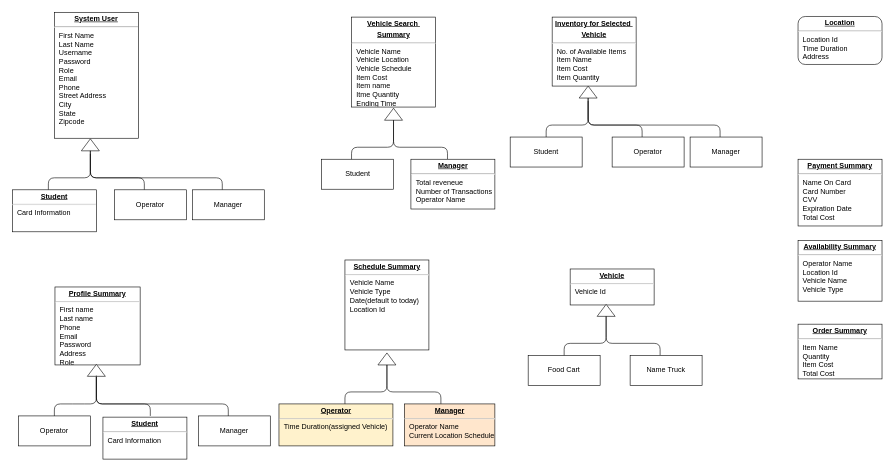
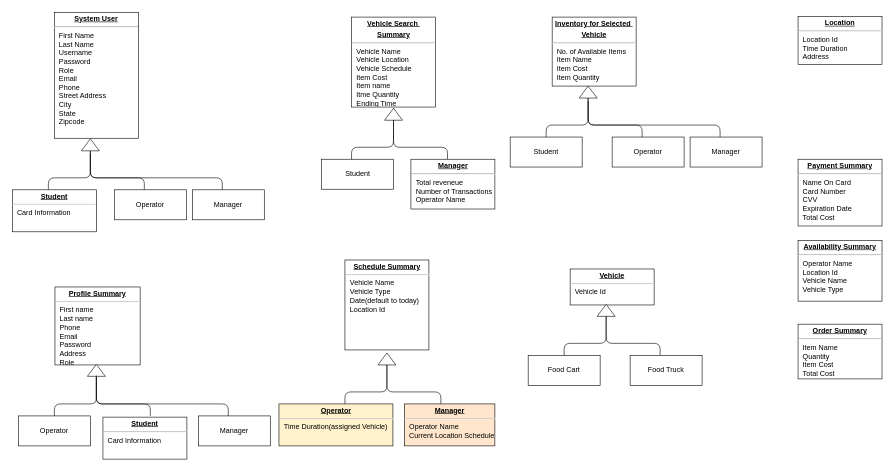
- <mxCell id="3" value="&lt;p style=&quot;margin: 0px ; margin-top: 4px ; text-align: center ; text-decoration: underline&quot;&gt;&lt;b&gt;Location&lt;/b&gt;&lt;/p&gt;&lt;hr&gt;&lt;p style=&quot;margin: 0px ; margin-left: 8px&quot;&gt;Location Id&lt;/p&gt;&lt;p style=&quot;margin: 0px ; margin-left: 8px&quot;&gt;Time Duration&lt;/p&gt;&lt;p style=&quot;margin: 0px ; margin-left: 8px&quot;&gt;Address&lt;/p&gt;" style="verticalAlign=top;align=left;overflow=fill;fontSize=12;fontFamily=Helvetica;html=1;shadow=0;comic=0;labelBackgroundColor=none;strokeWidth=1;rounded=1;" parent="1" vertex="1"><mxGeometry x="1330" y="27" width="140" height="80" as="geometry" /></mxCell>
+ <mxCell id="3" value="&lt;p style=&quot;margin: 0px ; margin-top: 4px ; text-align: center ; text-decoration: underline&quot;&gt;&lt;b&gt;Location&lt;/b&gt;&lt;/p&gt;&lt;hr&gt;&lt;p style=&quot;margin: 0px ; margin-left: 8px&quot;&gt;Location Id&lt;/p&gt;&lt;p style=&quot;margin: 0px ; margin-left: 8px&quot;&gt;Time Duration&lt;/p&gt;&lt;p style=&quot;margin: 0px ; margin-left: 8px&quot;&gt;Address&lt;/p&gt;" style="verticalAlign=top;align=left;overflow=fill;fontSize=12;fontFamily=Helvetica;html=1;rounded=0;shadow=0;comic=0;labelBackgroundColor=none;strokeWidth=1" parent="1" vertex="1"><mxGeometry x="1330" y="27" width="140" height="80" as="geometry" /></mxCell>
- <mxCell id="27" value="Name Truck" style="rounded=0;whiteSpace=wrap;html=1;" vertex="1" parent="1"><mxGeometry x="1050" y="592" width="120" height="50" as="geometry" /></mxCell>
+ <mxCell id="27" value="Food Truck" style="rounded=0;whiteSpace=wrap;html=1;" vertex="1" parent="1"><mxGeometry x="1050" y="592" width="120" height="50" as="geometry" /></mxCell>
